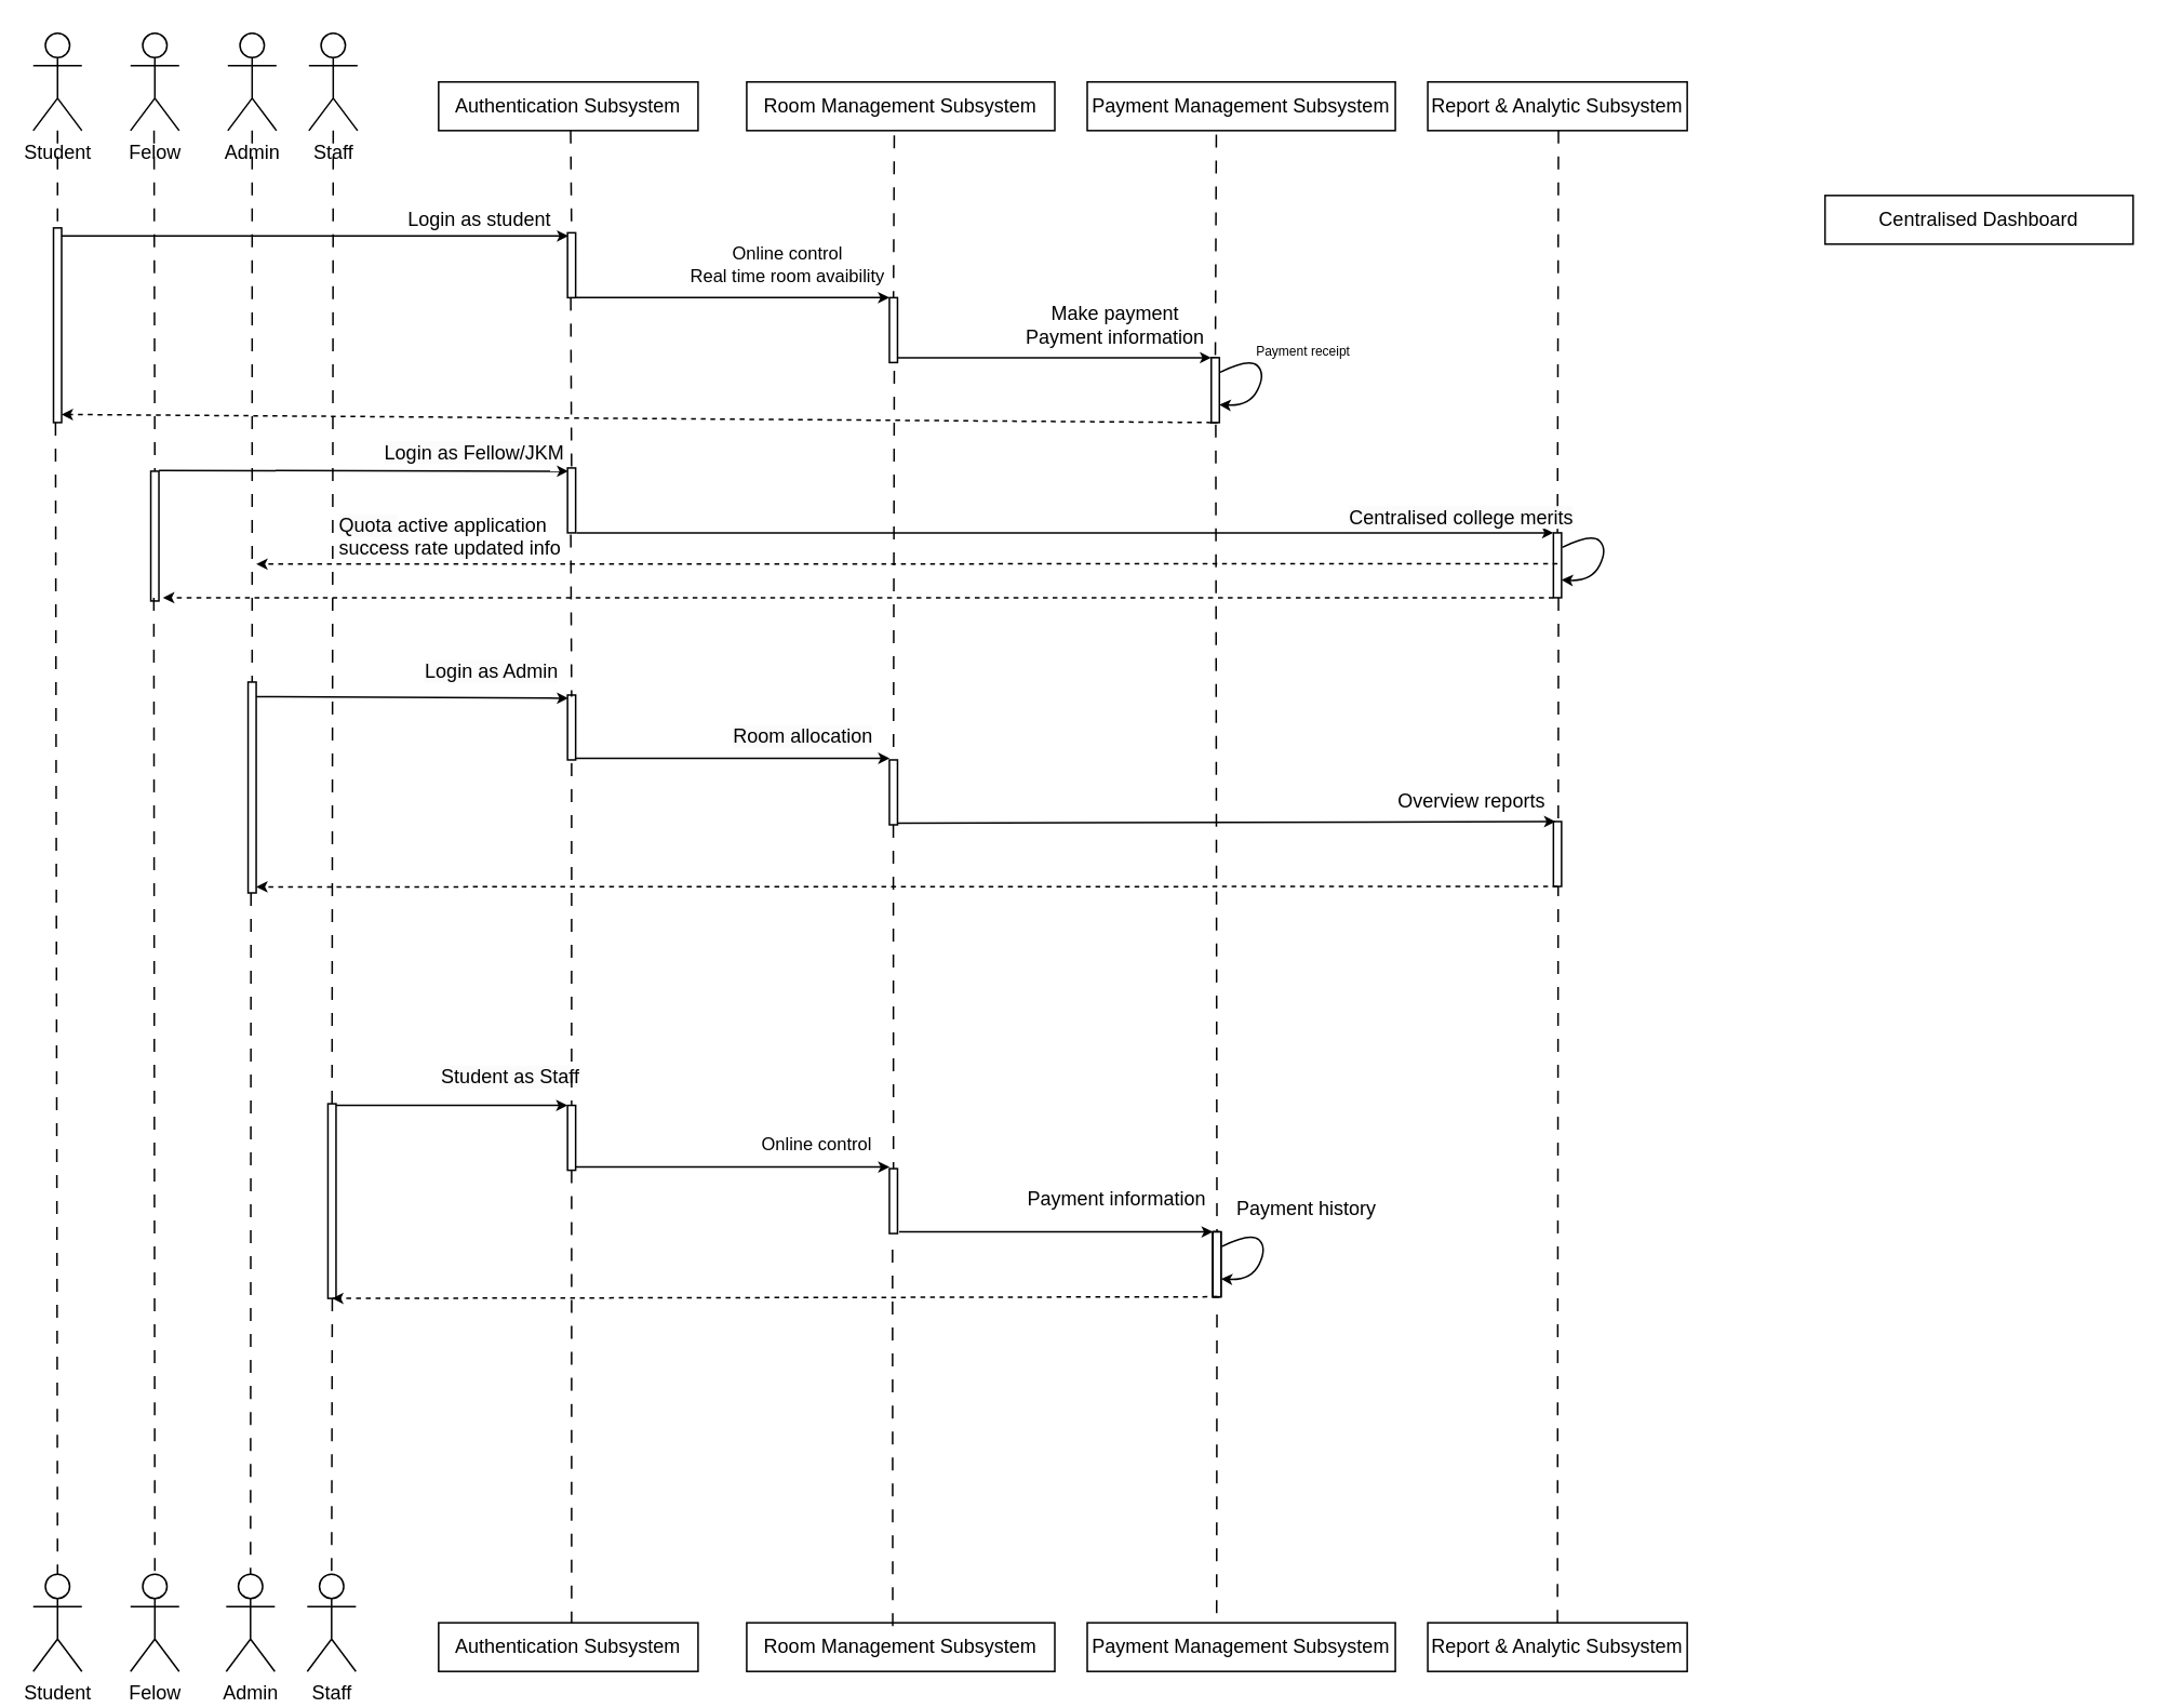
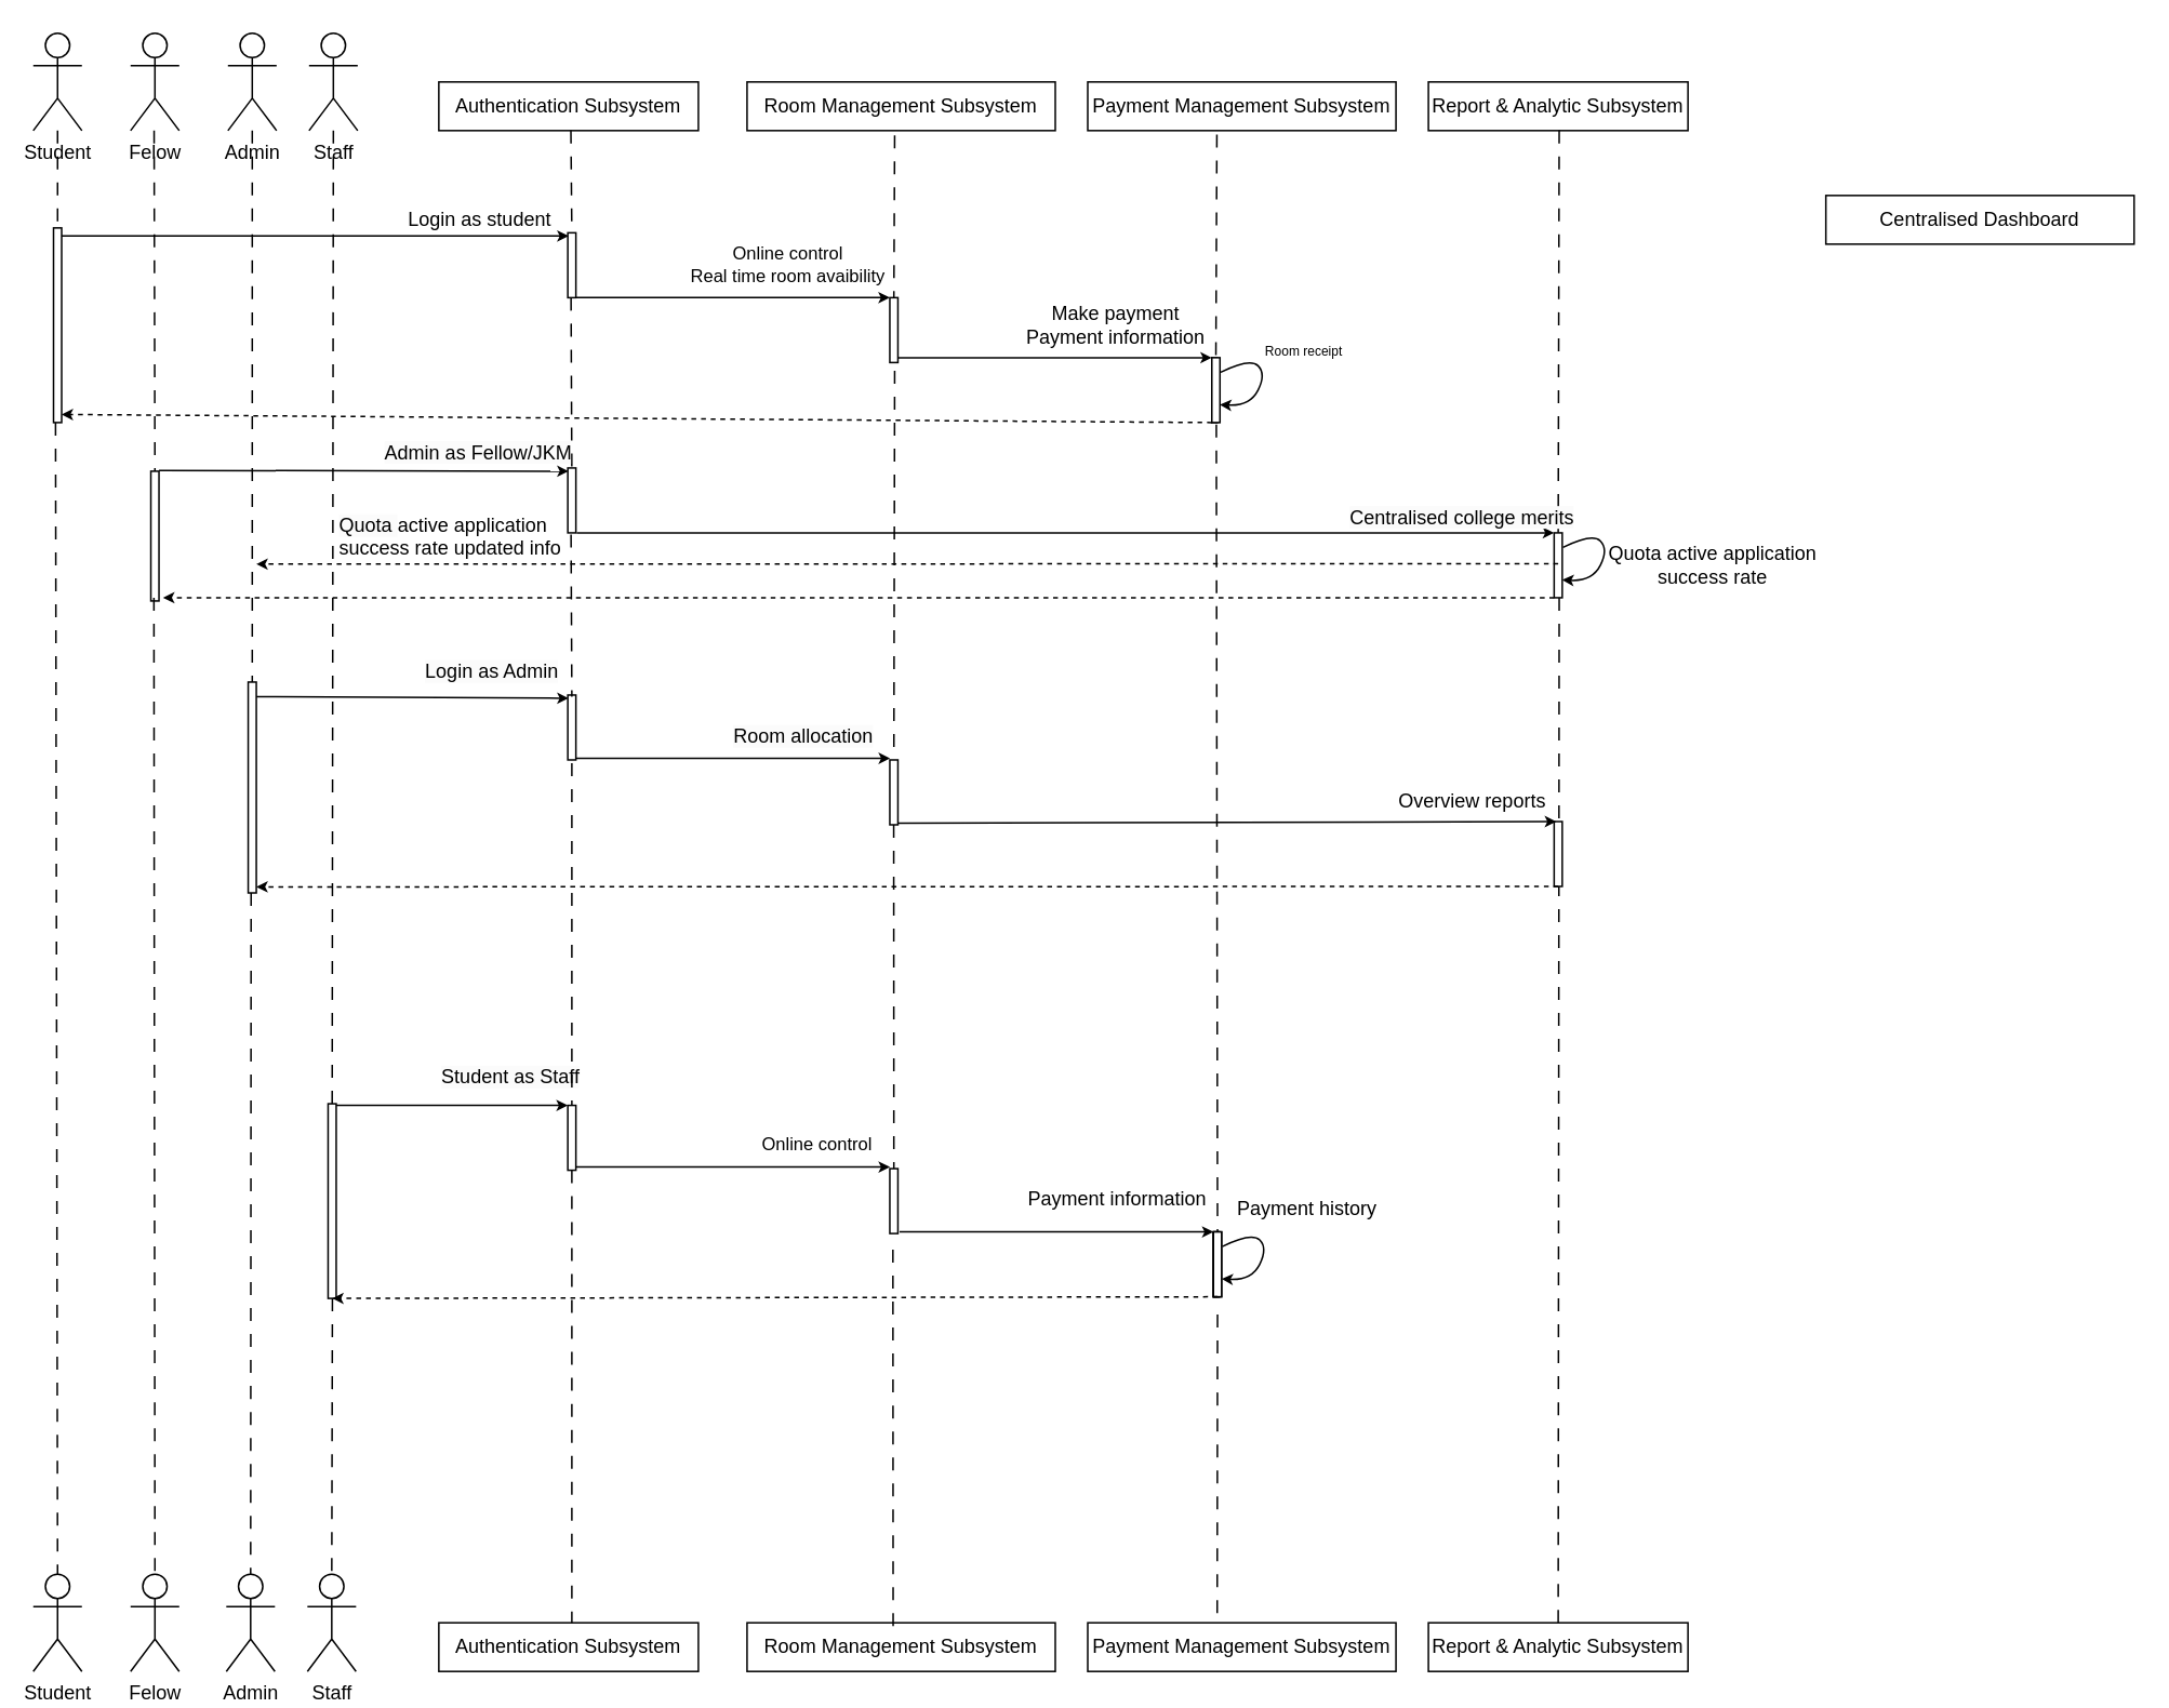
- <mxCell id="34" value="&lt;font style=&quot;font-size: 8px;&quot;&gt;Payment receipt&lt;/font&gt;" style="text;html=1;align=center;verticalAlign=middle;resizable=0;points=[];autosize=1;strokeColor=none;fillColor=none;" vertex="1" parent="1"><mxGeometry x="762.5" y="200" width="80" height="30" as="geometry" /></mxCell>
+ <mxCell id="34" value="&lt;font style=&quot;font-size: 8px;&quot;&gt;Room receipt&lt;/font&gt;" style="text;html=1;align=center;verticalAlign=middle;resizable=0;points=[];autosize=1;strokeColor=none;fillColor=none;" vertex="1" parent="1"><mxGeometry x="762.5" y="200" width="80" height="30" as="geometry" /></mxCell>
- <mxCell id="41" value="&lt;span style=&quot;color: rgb(0, 0, 0); font-family: Helvetica; font-size: 12px; font-style: normal; font-variant-ligatures: normal; font-variant-caps: normal; font-weight: 400; letter-spacing: normal; orphans: 2; text-align: center; text-indent: 0px; text-transform: none; widows: 2; word-spacing: 0px; -webkit-text-stroke-width: 0px; background-color: rgb(251, 251, 251); text-decoration-thickness: initial; text-decoration-style: initial; text-decoration-color: initial; float: none; display: inline !important;&quot;&gt;Login as Fellow/JKM&lt;/span&gt;" style="text;whiteSpace=wrap;html=1;fontSize=8;" vertex="1" parent="1"><mxGeometry x="234.5" y="265" width="120" height="40" as="geometry" /></mxCell>
+ <mxCell id="41" value="&lt;span style=&quot;color: rgb(0, 0, 0); font-family: Helvetica; font-size: 12px; font-style: normal; font-variant-ligatures: normal; font-variant-caps: normal; font-weight: 400; letter-spacing: normal; orphans: 2; text-align: center; text-indent: 0px; text-transform: none; widows: 2; word-spacing: 0px; -webkit-text-stroke-width: 0px; background-color: rgb(251, 251, 251); text-decoration-thickness: initial; text-decoration-style: initial; text-decoration-color: initial; float: none; display: inline !important;&quot;&gt;Admin as Fellow/JKM&lt;/span&gt;" style="text;whiteSpace=wrap;html=1;fontSize=8;" vertex="1" parent="1"><mxGeometry x="234.5" y="265" width="120" height="40" as="geometry" /></mxCell>
+ <mxCell id="44" value="&lt;span style=&quot;&quot;&gt;Quota active application &lt;br&gt;success rate&lt;/span&gt;" style="text;html=1;align=center;verticalAlign=middle;resizable=0;points=[];autosize=1;strokeColor=none;fillColor=none;" vertex="1" parent="1"><mxGeometry x="980" y="328" width="150" height="40" as="geometry" /></mxCell>
